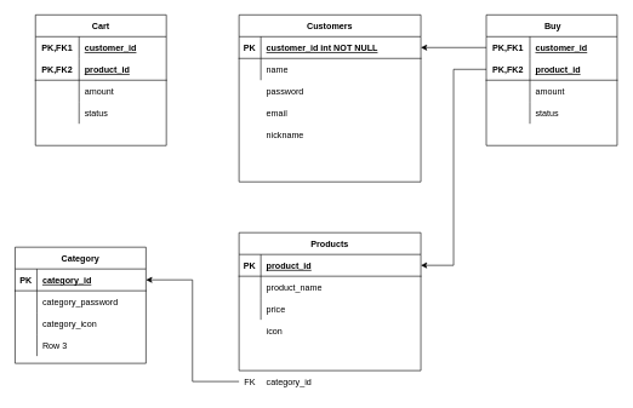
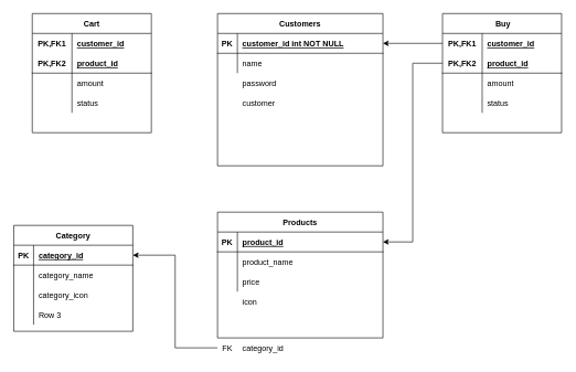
- <mxCell id="30" value="email" style="shape=partialRectangle;overflow=hidden;connectable=0;fillColor=none;top=0;left=0;bottom=0;right=0;align=left;spacingLeft=6;" vertex="1" parent="28"><mxGeometry x="30" width="220" height="30" as="geometry" /></mxCell>
+ <mxCell id="30" value="customer" style="shape=partialRectangle;overflow=hidden;connectable=0;fillColor=none;top=0;left=0;bottom=0;right=0;align=left;spacingLeft=6;" vertex="1" parent="28"><mxGeometry x="30" width="220" height="30" as="geometry" /></mxCell>
- <mxCell id="24" value="nickname" style="shape=partialRectangle;overflow=hidden;connectable=0;fillColor=none;top=0;left=0;bottom=0;right=0;align=left;spacingLeft=6;" vertex="1" parent="22"><mxGeometry x="30" width="220" height="30" as="geometry" /></mxCell>
- <mxCell id="43" value="category_password" style="shape=partialRectangle;connectable=0;fillColor=none;top=0;left=0;bottom=0;right=0;align=left;spacingLeft=6;overflow=hidden;" vertex="1" parent="41"><mxGeometry x="30" width="150" height="30" as="geometry" /></mxCell>
+ <mxCell id="43" value="category_name" style="shape=partialRectangle;connectable=0;fillColor=none;top=0;left=0;bottom=0;right=0;align=left;spacingLeft=6;overflow=hidden;" vertex="1" parent="41"><mxGeometry x="30" width="150" height="30" as="geometry" /></mxCell>
